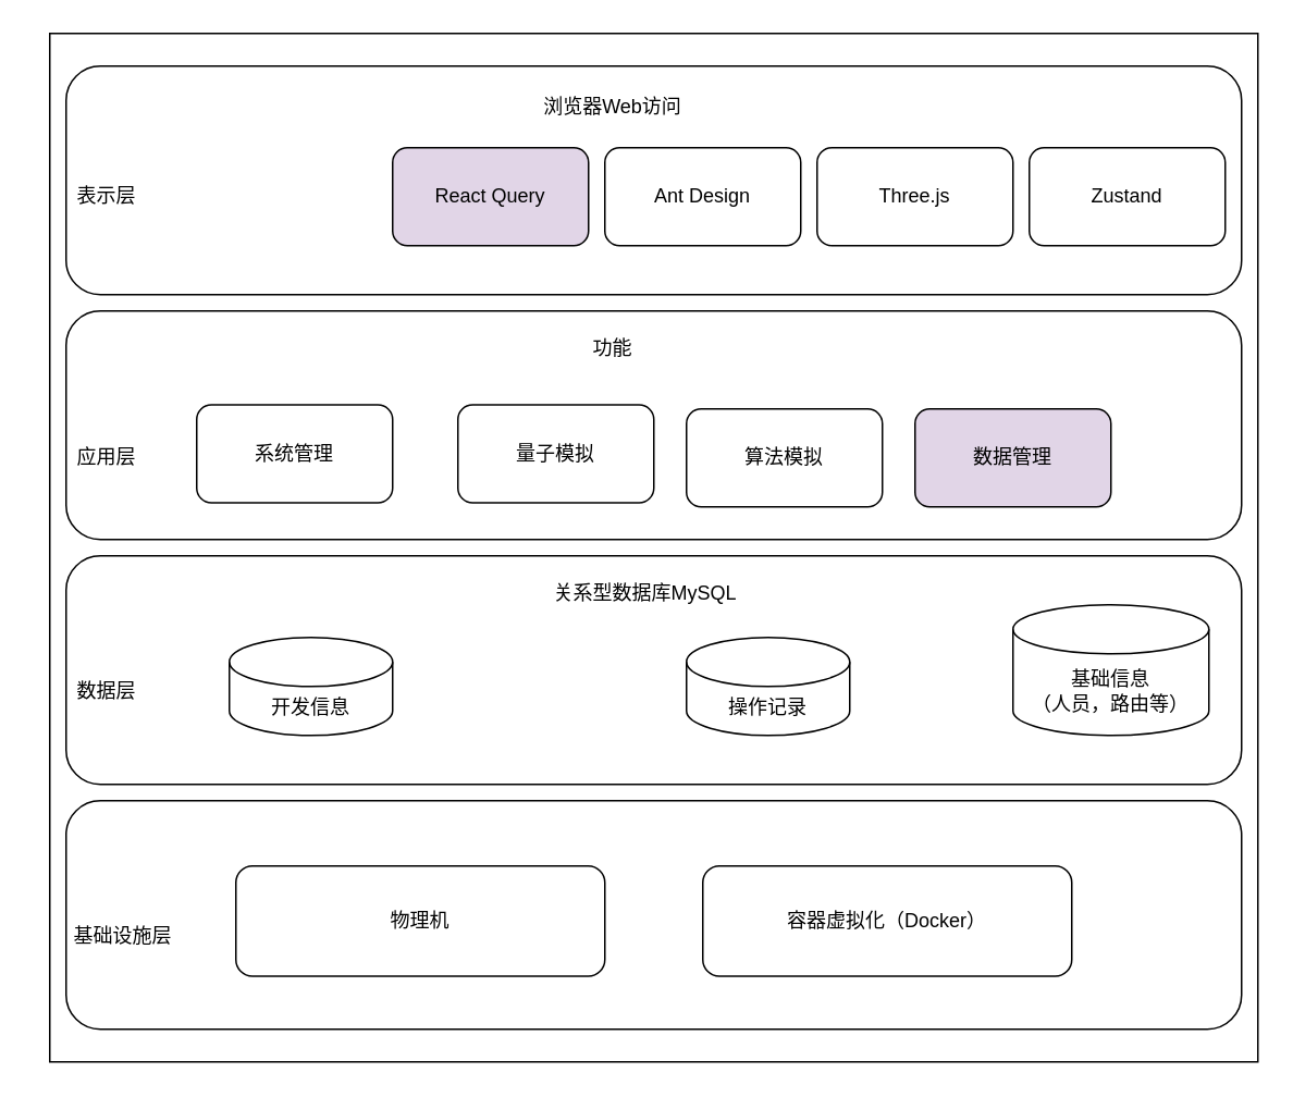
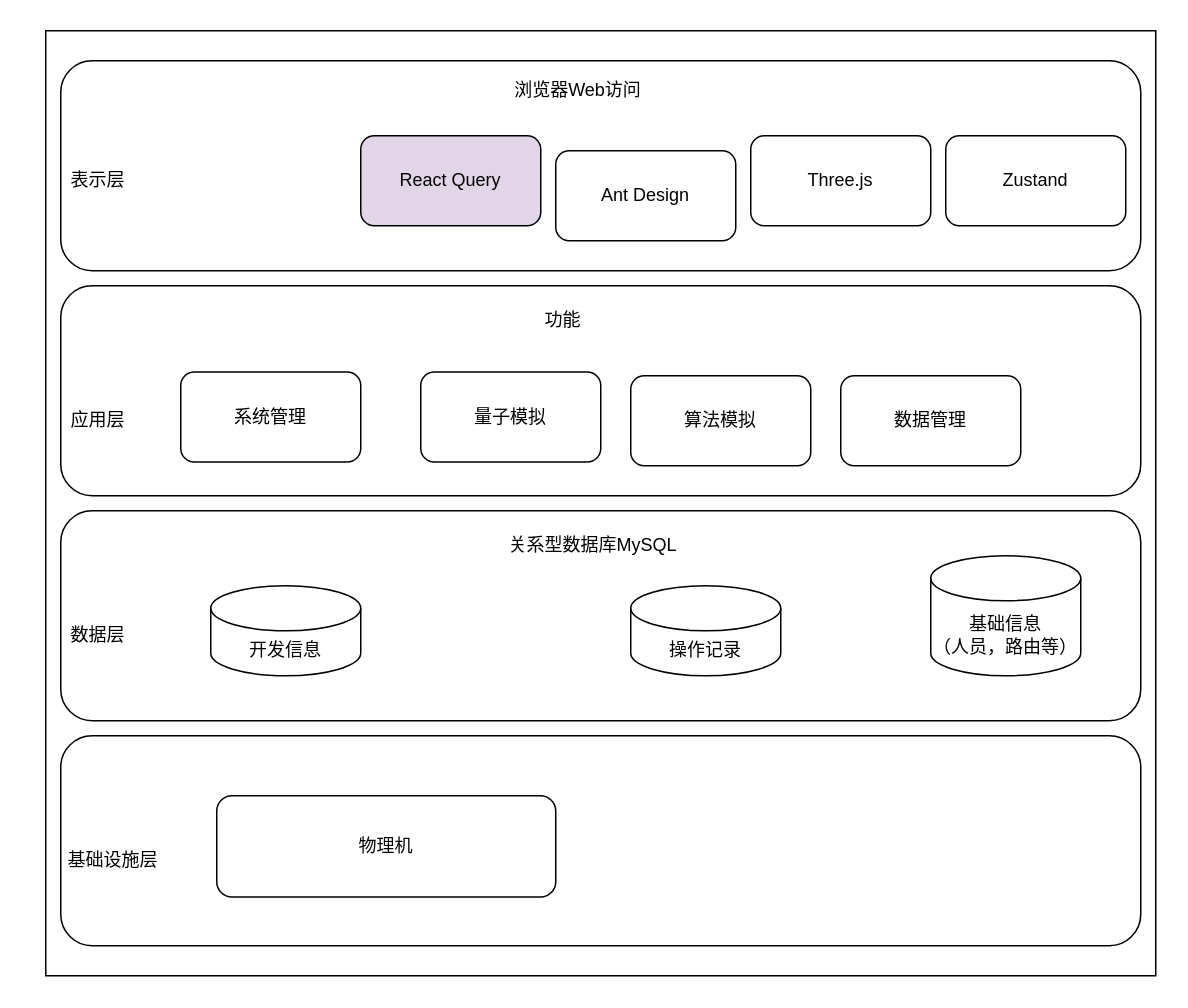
- <mxCell id="8" value="浏览器Web访问" style="text;strokeColor=none;align=center;fillColor=none;html=1;verticalAlign=middle;whiteSpace=wrap;rounded=0;" vertex="1" parent="1"><mxGeometry x="330" y="50" width="90" height="30" as="geometry" /></mxCell>
+ <mxCell id="8" value="浏览器Web访问" style="text;strokeColor=none;align=center;fillColor=none;html=1;verticalAlign=middle;whiteSpace=wrap;rounded=0;" vertex="1" parent="1"><mxGeometry x="340" y="45" width="90" height="30" as="geometry" /></mxCell>
- <mxCell id="5" value="Ant Design" style="rounded=1;whiteSpace=wrap;html=1;" vertex="1" parent="1"><mxGeometry x="370" y="90" width="120" height="60" as="geometry" /></mxCell>
+ <mxCell id="5" value="Ant Design" style="rounded=1;whiteSpace=wrap;html=1;" vertex="1" parent="1"><mxGeometry x="370" y="100" width="120" height="60" as="geometry" /></mxCell>
- <mxCell id="15" value="数据管理" style="rounded=1;whiteSpace=wrap;html=1;fillColor=#e1d5e7;" vertex="1" parent="1"><mxGeometry x="560" y="250" width="120" height="60" as="geometry" /></mxCell>
+ <mxCell id="15" value="数据管理" style="rounded=1;whiteSpace=wrap;html=1;" vertex="1" parent="1"><mxGeometry x="560" y="250" width="120" height="60" as="geometry" /></mxCell>
- <mxCell id="21" value="基础信息&lt;div&gt;（人员，路由等）&lt;/div&gt;" style="shape=cylinder3;whiteSpace=wrap;html=1;boundedLbl=1;backgroundOutline=1;size=15;" vertex="1" parent="1"><mxGeometry x="620" y="370" width="120" height="80" as="geometry" /></mxCell>
+ <mxCell id="21" value="基础信息&lt;div&gt;（人员，路由等）&lt;/div&gt;" style="shape=cylinder3;whiteSpace=wrap;html=1;boundedLbl=1;backgroundOutline=1;size=15;" vertex="1" parent="1"><mxGeometry x="620" y="370" width="100" height="80" as="geometry" /></mxCell>
- <mxCell id="25" value="容器虚拟化（Docker）" style="rounded=1;whiteSpace=wrap;html=1;" vertex="1" parent="1"><mxGeometry x="430" y="530" width="226" height="67.5" as="geometry" /></mxCell>
